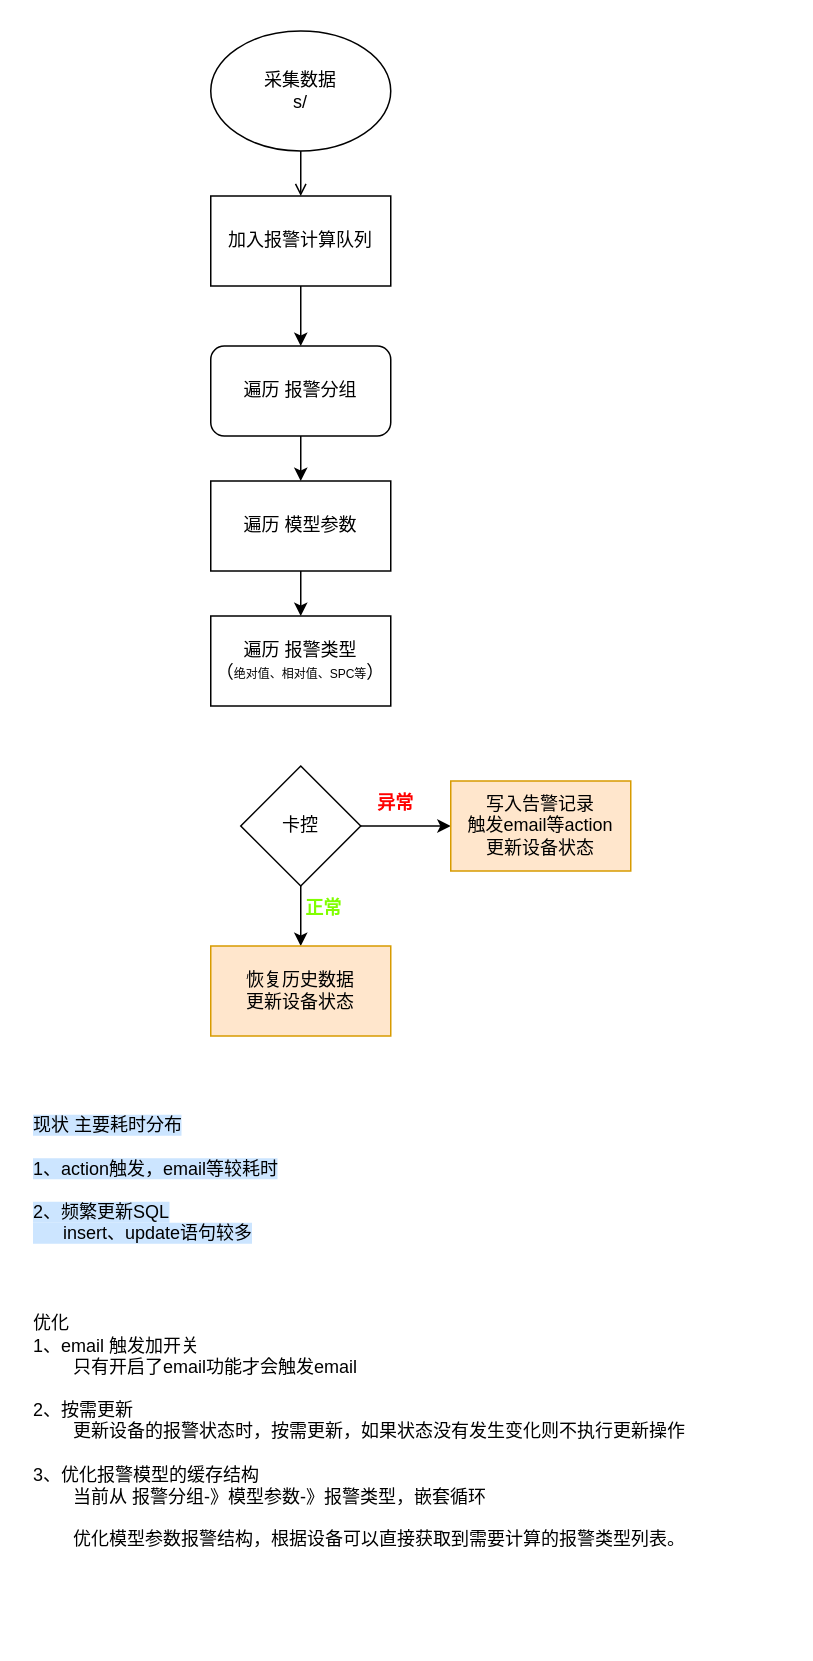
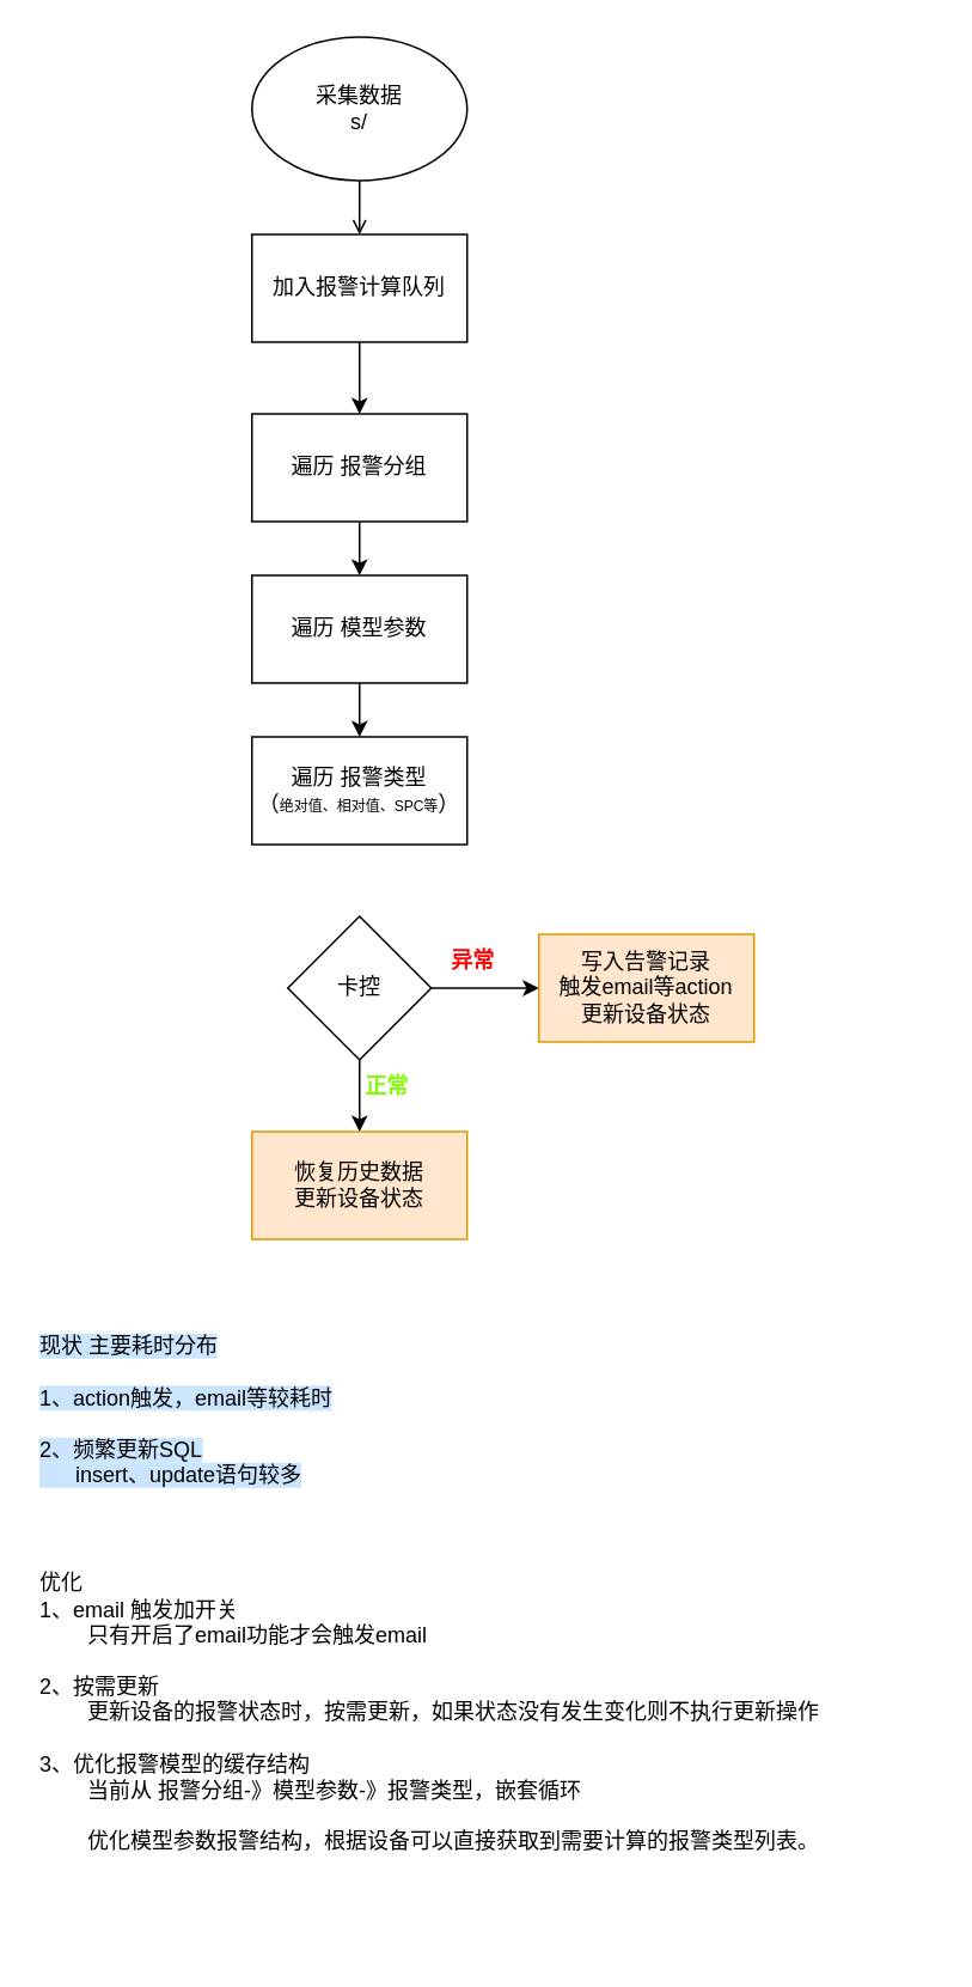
- <mxCell id="7" value="遍历 报警分组" style="whiteSpace=wrap;html=1;rounded=1;" vertex="1" parent="1"><mxGeometry x="140" y="230" width="120" height="60" as="geometry" /></mxCell>
+ <mxCell id="7" value="遍历 报警分组" style="whiteSpace=wrap;html=1;" vertex="1" parent="1"><mxGeometry x="140" y="230" width="120" height="60" as="geometry" /></mxCell>
